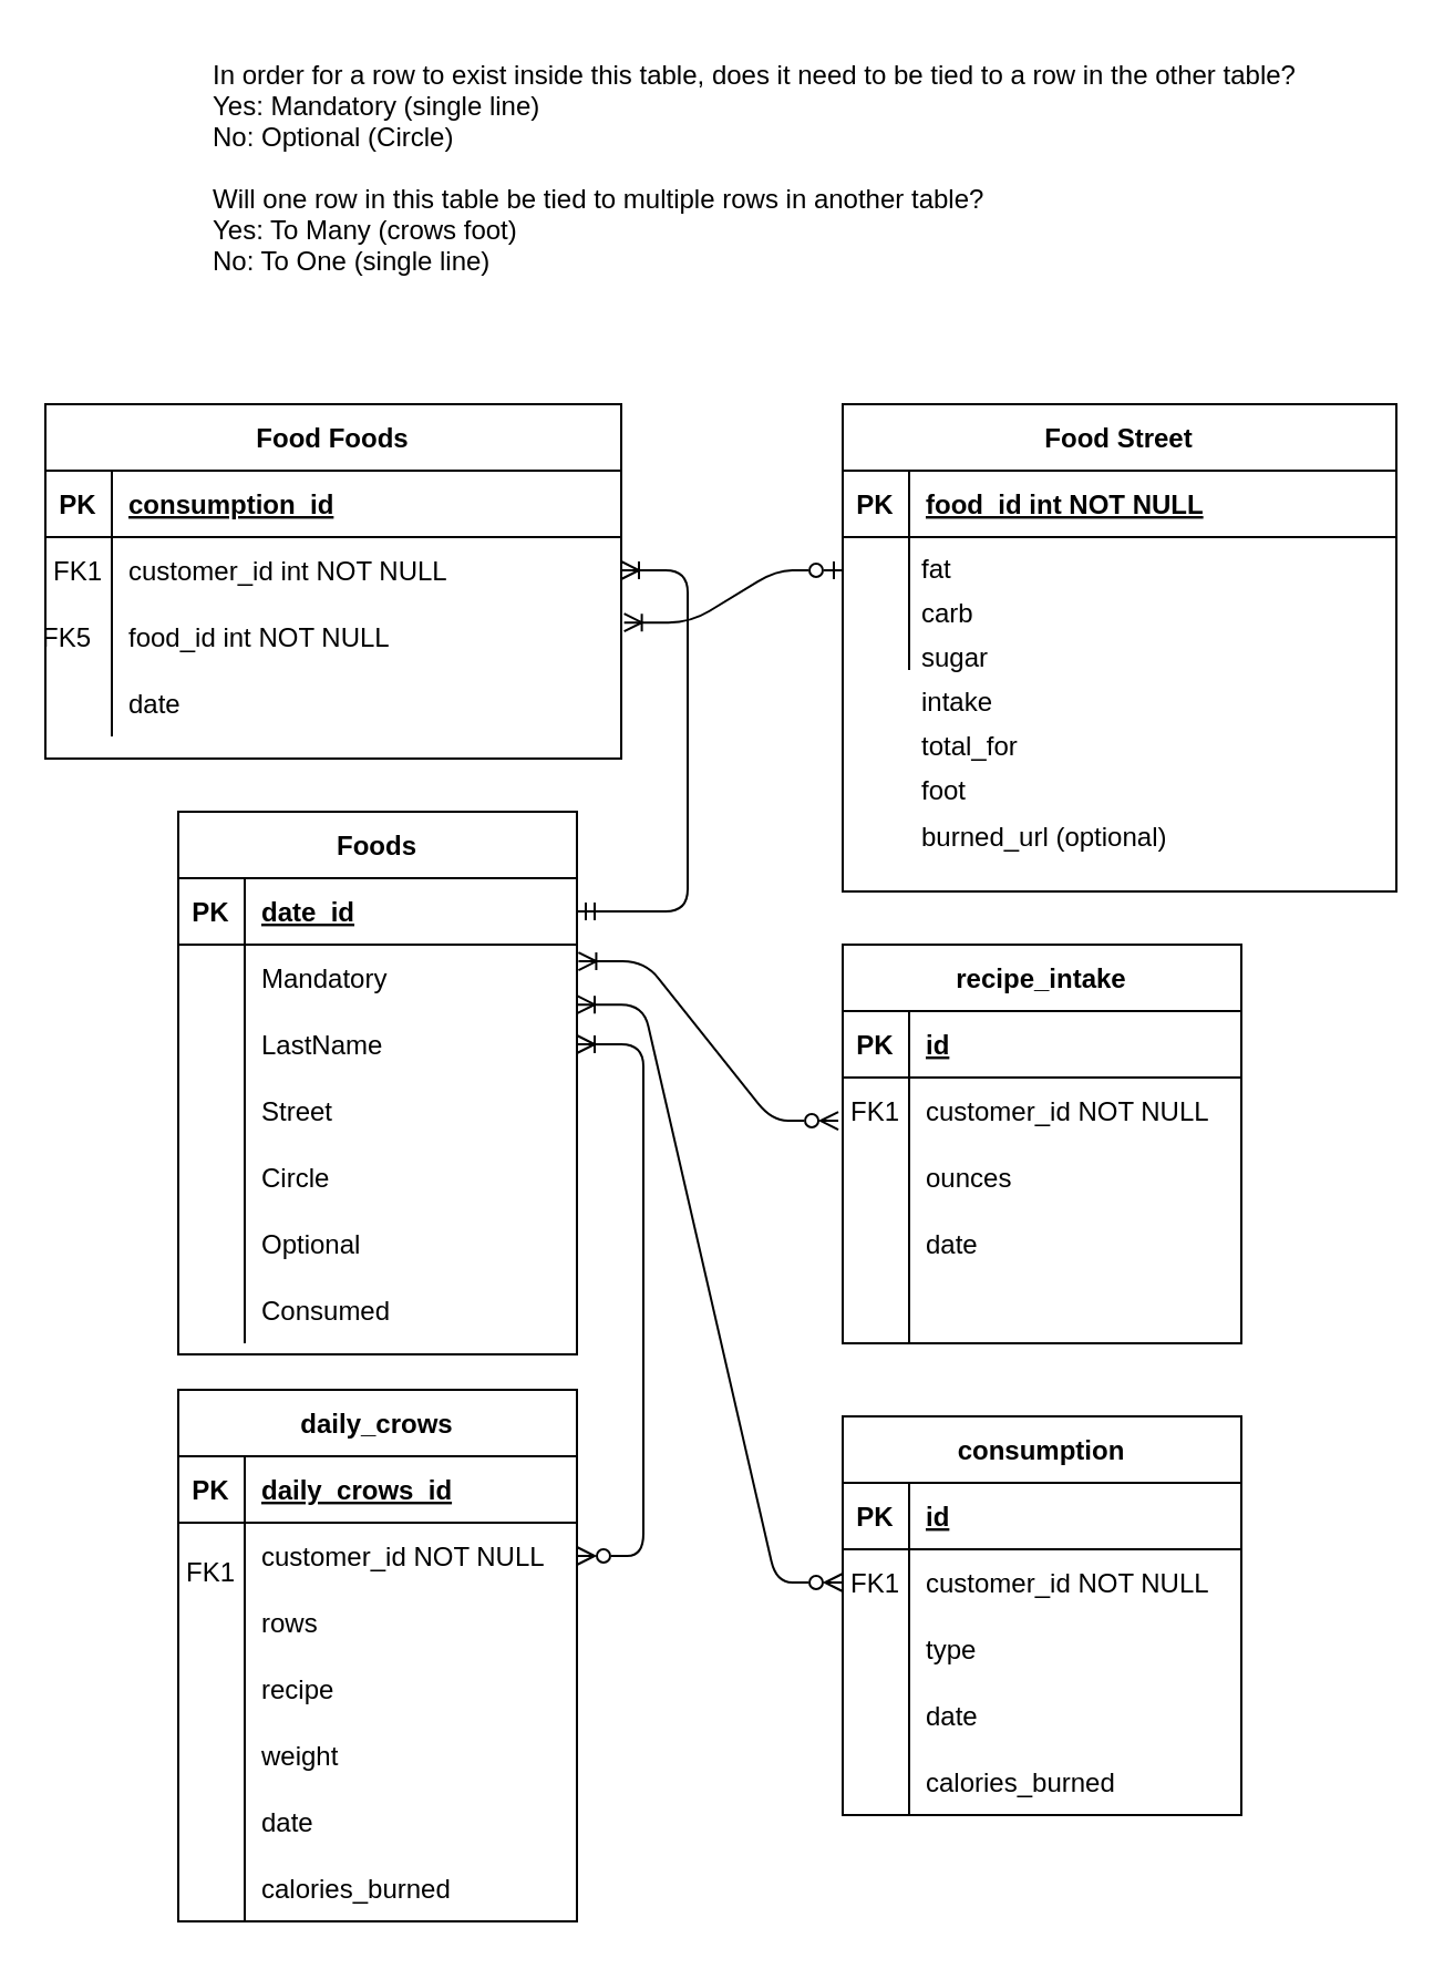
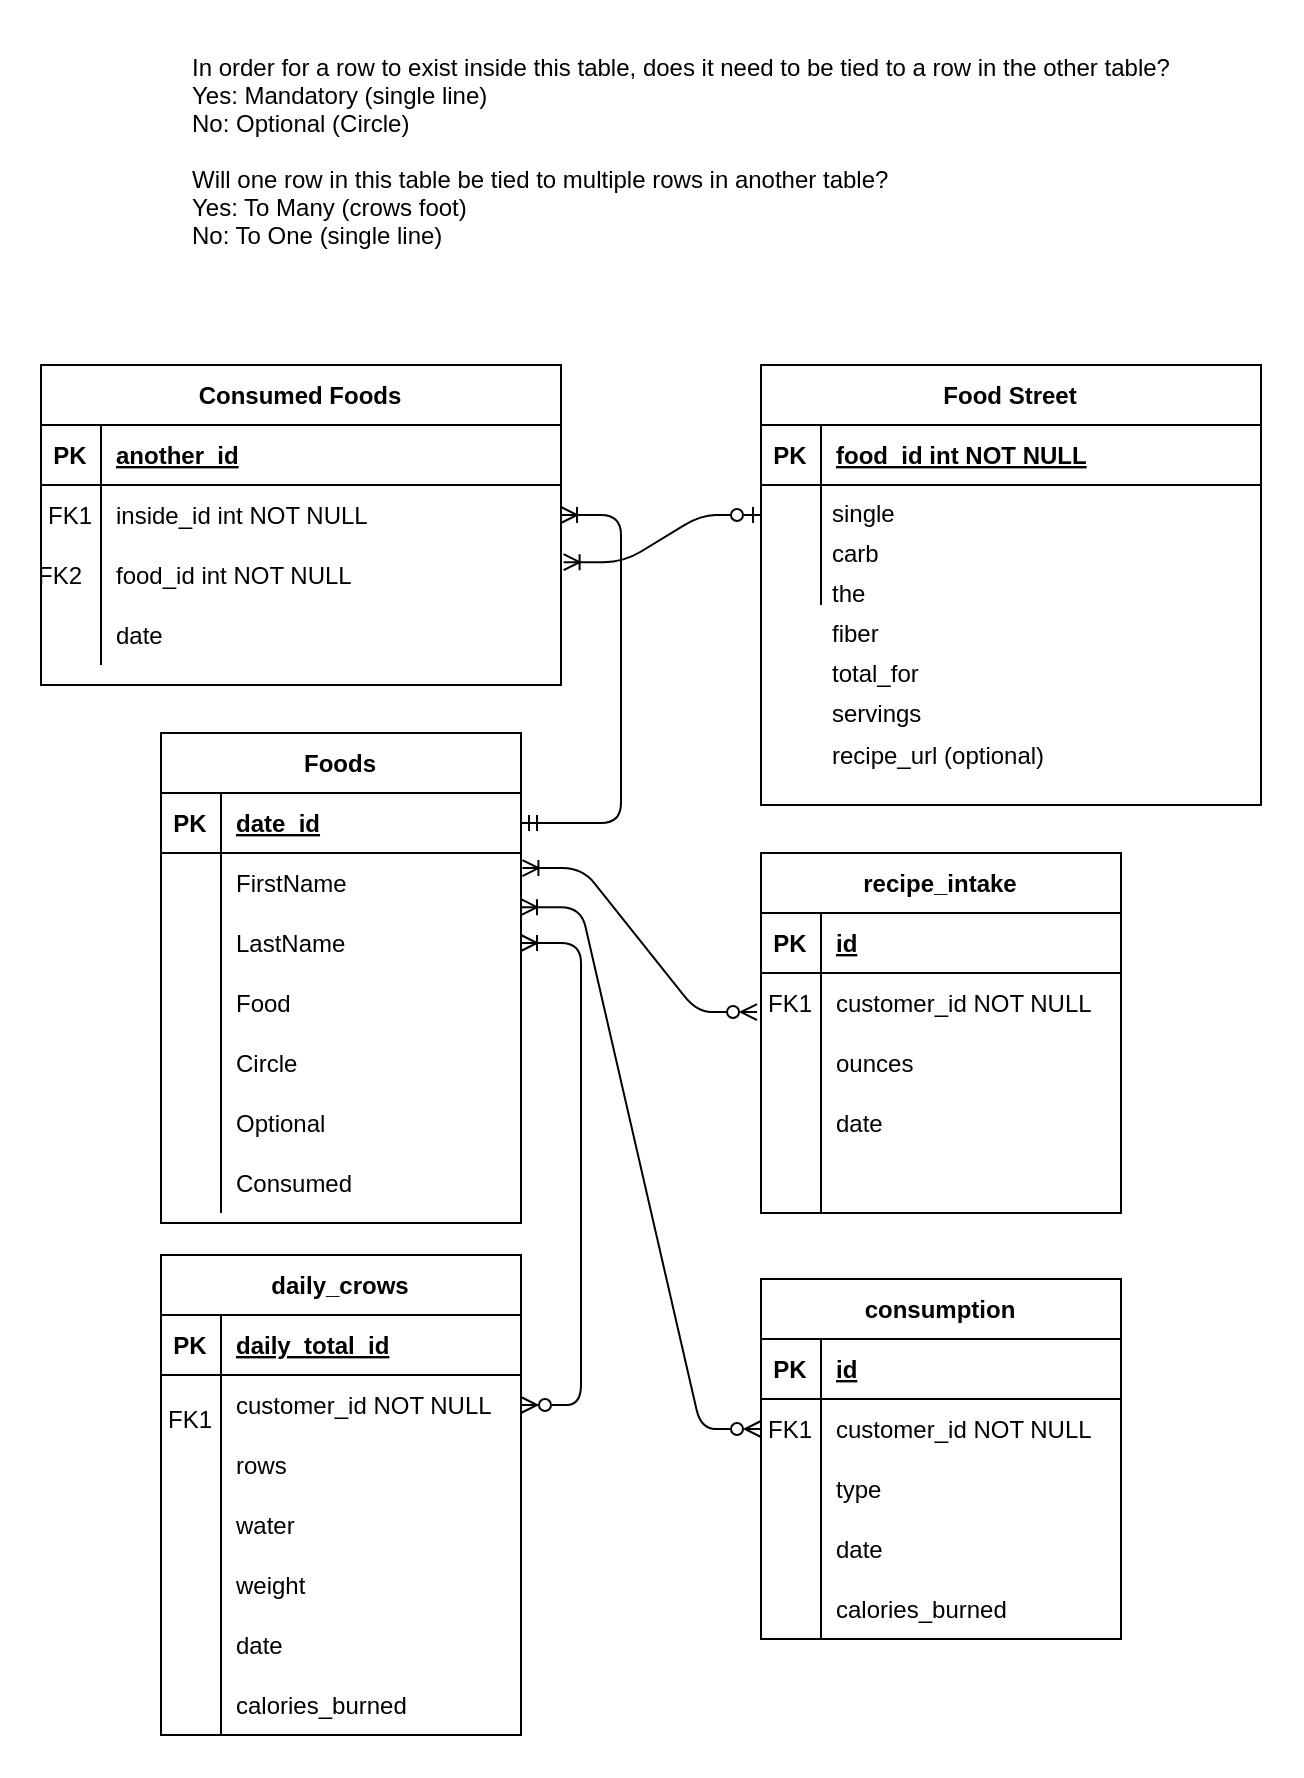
- <mxCell id="41" value="Food Foods" style="shape=table;startSize=30;container=1;collapsible=1;childLayout=tableLayout;fixedRows=1;rowLines=0;fontStyle=1;align=center;resizeLast=1;" vertex="1" parent="1"><mxGeometry x="20" y="182" width="260" height="160" as="geometry" /></mxCell>
+ <mxCell id="41" value="Consumed Foods" style="shape=table;startSize=30;container=1;collapsible=1;childLayout=tableLayout;fixedRows=1;rowLines=0;fontStyle=1;align=center;resizeLast=1;" vertex="1" parent="1"><mxGeometry x="20" y="182" width="260" height="160" as="geometry" /></mxCell>
- <mxCell id="44" value="consumption_id" style="shape=partialRectangle;connectable=0;fillColor=none;top=0;left=0;bottom=0;right=0;align=left;spacingLeft=6;fontStyle=5;overflow=hidden;" vertex="1" parent="42"><mxGeometry x="30" width="230" height="30" as="geometry"><mxRectangle width="230" height="30" as="alternateBounds" /></mxGeometry></mxCell>
+ <mxCell id="44" value="another_id" style="shape=partialRectangle;connectable=0;fillColor=none;top=0;left=0;bottom=0;right=0;align=left;spacingLeft=6;fontStyle=5;overflow=hidden;" vertex="1" parent="42"><mxGeometry x="30" width="230" height="30" as="geometry"><mxRectangle width="230" height="30" as="alternateBounds" /></mxGeometry></mxCell>
- <mxCell id="13" value="fat" style="text;strokeColor=none;fillColor=none;align=left;verticalAlign=middle;spacingLeft=4;spacingRight=4;overflow=hidden;points=[[0,0.5],[1,0.5]];portConstraint=eastwest;rotatable=0;" vertex="1" parent="1"><mxGeometry x="410" y="241" width="80" height="30" as="geometry" /></mxCell>
+ <mxCell id="13" value="single" style="text;strokeColor=none;fillColor=none;align=left;verticalAlign=middle;spacingLeft=4;spacingRight=4;overflow=hidden;points=[[0,0.5],[1,0.5]];portConstraint=eastwest;rotatable=0;" vertex="1" parent="1"><mxGeometry x="410" y="241" width="80" height="30" as="geometry" /></mxCell>
- <mxCell id="47" value="customer_id int NOT NULL" style="shape=partialRectangle;connectable=0;fillColor=none;top=0;left=0;bottom=0;right=0;align=left;spacingLeft=6;overflow=hidden;" vertex="1" parent="45"><mxGeometry x="30" width="230" height="30" as="geometry"><mxRectangle width="230" height="30" as="alternateBounds" /></mxGeometry></mxCell>
+ <mxCell id="47" value="inside_id int NOT NULL" style="shape=partialRectangle;connectable=0;fillColor=none;top=0;left=0;bottom=0;right=0;align=left;spacingLeft=6;overflow=hidden;" vertex="1" parent="45"><mxGeometry x="30" width="230" height="30" as="geometry"><mxRectangle width="230" height="30" as="alternateBounds" /></mxGeometry></mxCell>
- <mxCell id="49" value="FK5   " style="shape=partialRectangle;connectable=0;fillColor=none;top=0;left=0;bottom=0;right=0;editable=1;overflow=hidden;" vertex="1" parent="48"><mxGeometry width="30" height="30" as="geometry"><mxRectangle width="30" height="30" as="alternateBounds" /></mxGeometry></mxCell>
+ <mxCell id="49" value="FK2   " style="shape=partialRectangle;connectable=0;fillColor=none;top=0;left=0;bottom=0;right=0;editable=1;overflow=hidden;" vertex="1" parent="48"><mxGeometry width="30" height="30" as="geometry"><mxRectangle width="30" height="30" as="alternateBounds" /></mxGeometry></mxCell>
- <mxCell id="15" value="sugar" style="text;strokeColor=none;fillColor=none;align=left;verticalAlign=middle;spacingLeft=4;spacingRight=4;overflow=hidden;points=[[0,0.5],[1,0.5]];portConstraint=eastwest;rotatable=0;" vertex="1" parent="1"><mxGeometry x="410" y="281" width="120" height="30" as="geometry" /></mxCell>
+ <mxCell id="15" value="the" style="text;strokeColor=none;fillColor=none;align=left;verticalAlign=middle;spacingLeft=4;spacingRight=4;overflow=hidden;points=[[0,0.5],[1,0.5]];portConstraint=eastwest;rotatable=0;" vertex="1" parent="1"><mxGeometry x="410" y="281" width="120" height="30" as="geometry" /></mxCell>
- <mxCell id="16" value="intake" style="text;strokeColor=none;fillColor=none;align=left;verticalAlign=middle;spacingLeft=4;spacingRight=4;overflow=hidden;points=[[0,0.5],[1,0.5]];portConstraint=eastwest;rotatable=0;" vertex="1" parent="1"><mxGeometry x="410" y="301" width="120" height="30" as="geometry" /></mxCell>
+ <mxCell id="16" value="fiber" style="text;strokeColor=none;fillColor=none;align=left;verticalAlign=middle;spacingLeft=4;spacingRight=4;overflow=hidden;points=[[0,0.5],[1,0.5]];portConstraint=eastwest;rotatable=0;" vertex="1" parent="1"><mxGeometry x="410" y="301" width="120" height="30" as="geometry" /></mxCell>
- <mxCell id="18" value="foot" style="text;strokeColor=none;fillColor=none;align=left;verticalAlign=middle;spacingLeft=4;spacingRight=4;overflow=hidden;points=[[0,0.5],[1,0.5]];portConstraint=eastwest;rotatable=0;" vertex="1" parent="1"><mxGeometry x="410" y="341" width="190" height="30" as="geometry" /></mxCell>
+ <mxCell id="18" value="servings" style="text;strokeColor=none;fillColor=none;align=left;verticalAlign=middle;spacingLeft=4;spacingRight=4;overflow=hidden;points=[[0,0.5],[1,0.5]];portConstraint=eastwest;rotatable=0;" vertex="1" parent="1"><mxGeometry x="410" y="341" width="190" height="30" as="geometry" /></mxCell>
- <mxCell id="56" value="burned_url (optional)" style="text;strokeColor=none;fillColor=none;align=left;verticalAlign=middle;spacingLeft=4;spacingRight=4;overflow=hidden;points=[[0,0.5],[1,0.5]];portConstraint=eastwest;rotatable=0;" vertex="1" parent="1"><mxGeometry x="410" y="362" width="190" height="30" as="geometry" /></mxCell>
+ <mxCell id="56" value="recipe_url (optional)" style="text;strokeColor=none;fillColor=none;align=left;verticalAlign=middle;spacingLeft=4;spacingRight=4;overflow=hidden;points=[[0,0.5],[1,0.5]];portConstraint=eastwest;rotatable=0;" vertex="1" parent="1"><mxGeometry x="410" y="362" width="190" height="30" as="geometry" /></mxCell>
- <mxCell id="25" value="Mandatory    " style="shape=partialRectangle;connectable=0;fillColor=none;top=0;left=0;bottom=0;right=0;align=left;spacingLeft=6;overflow=hidden;" vertex="1" parent="23"><mxGeometry x="30" width="150" height="30" as="geometry"><mxRectangle width="150" height="30" as="alternateBounds" /></mxGeometry></mxCell>
+ <mxCell id="25" value="FirstName    " style="shape=partialRectangle;connectable=0;fillColor=none;top=0;left=0;bottom=0;right=0;align=left;spacingLeft=6;overflow=hidden;" vertex="1" parent="23"><mxGeometry x="30" width="150" height="30" as="geometry"><mxRectangle width="150" height="30" as="alternateBounds" /></mxGeometry></mxCell>
- <mxCell id="31" value="Street" style="shape=partialRectangle;connectable=0;fillColor=none;top=0;left=0;bottom=0;right=0;align=left;spacingLeft=6;overflow=hidden;" vertex="1" parent="29"><mxGeometry x="30" width="150" height="30" as="geometry"><mxRectangle width="150" height="30" as="alternateBounds" /></mxGeometry></mxCell>
+ <mxCell id="31" value="Food" style="shape=partialRectangle;connectable=0;fillColor=none;top=0;left=0;bottom=0;right=0;align=left;spacingLeft=6;overflow=hidden;" vertex="1" parent="29"><mxGeometry x="30" width="150" height="30" as="geometry"><mxRectangle width="150" height="30" as="alternateBounds" /></mxGeometry></mxCell>
- <mxCell id="77" value="daily_crows_id" style="shape=partialRectangle;connectable=0;fillColor=none;top=0;left=0;bottom=0;right=0;align=left;spacingLeft=6;fontStyle=5;overflow=hidden;" vertex="1" parent="75"><mxGeometry x="30" width="150" height="30" as="geometry"><mxRectangle width="150" height="30" as="alternateBounds" /></mxGeometry></mxCell>
+ <mxCell id="77" value="daily_total_id" style="shape=partialRectangle;connectable=0;fillColor=none;top=0;left=0;bottom=0;right=0;align=left;spacingLeft=6;fontStyle=5;overflow=hidden;" vertex="1" parent="75"><mxGeometry x="30" width="150" height="30" as="geometry"><mxRectangle width="150" height="30" as="alternateBounds" /></mxGeometry></mxCell>
- <mxCell id="86" value="recipe" style="shape=partialRectangle;connectable=0;fillColor=none;top=0;left=0;bottom=0;right=0;align=left;spacingLeft=6;overflow=hidden;" vertex="1" parent="84"><mxGeometry x="30" width="150" height="30" as="geometry"><mxRectangle width="150" height="30" as="alternateBounds" /></mxGeometry></mxCell>
+ <mxCell id="86" value="water" style="shape=partialRectangle;connectable=0;fillColor=none;top=0;left=0;bottom=0;right=0;align=left;spacingLeft=6;overflow=hidden;" vertex="1" parent="84"><mxGeometry x="30" width="150" height="30" as="geometry"><mxRectangle width="150" height="30" as="alternateBounds" /></mxGeometry></mxCell>
